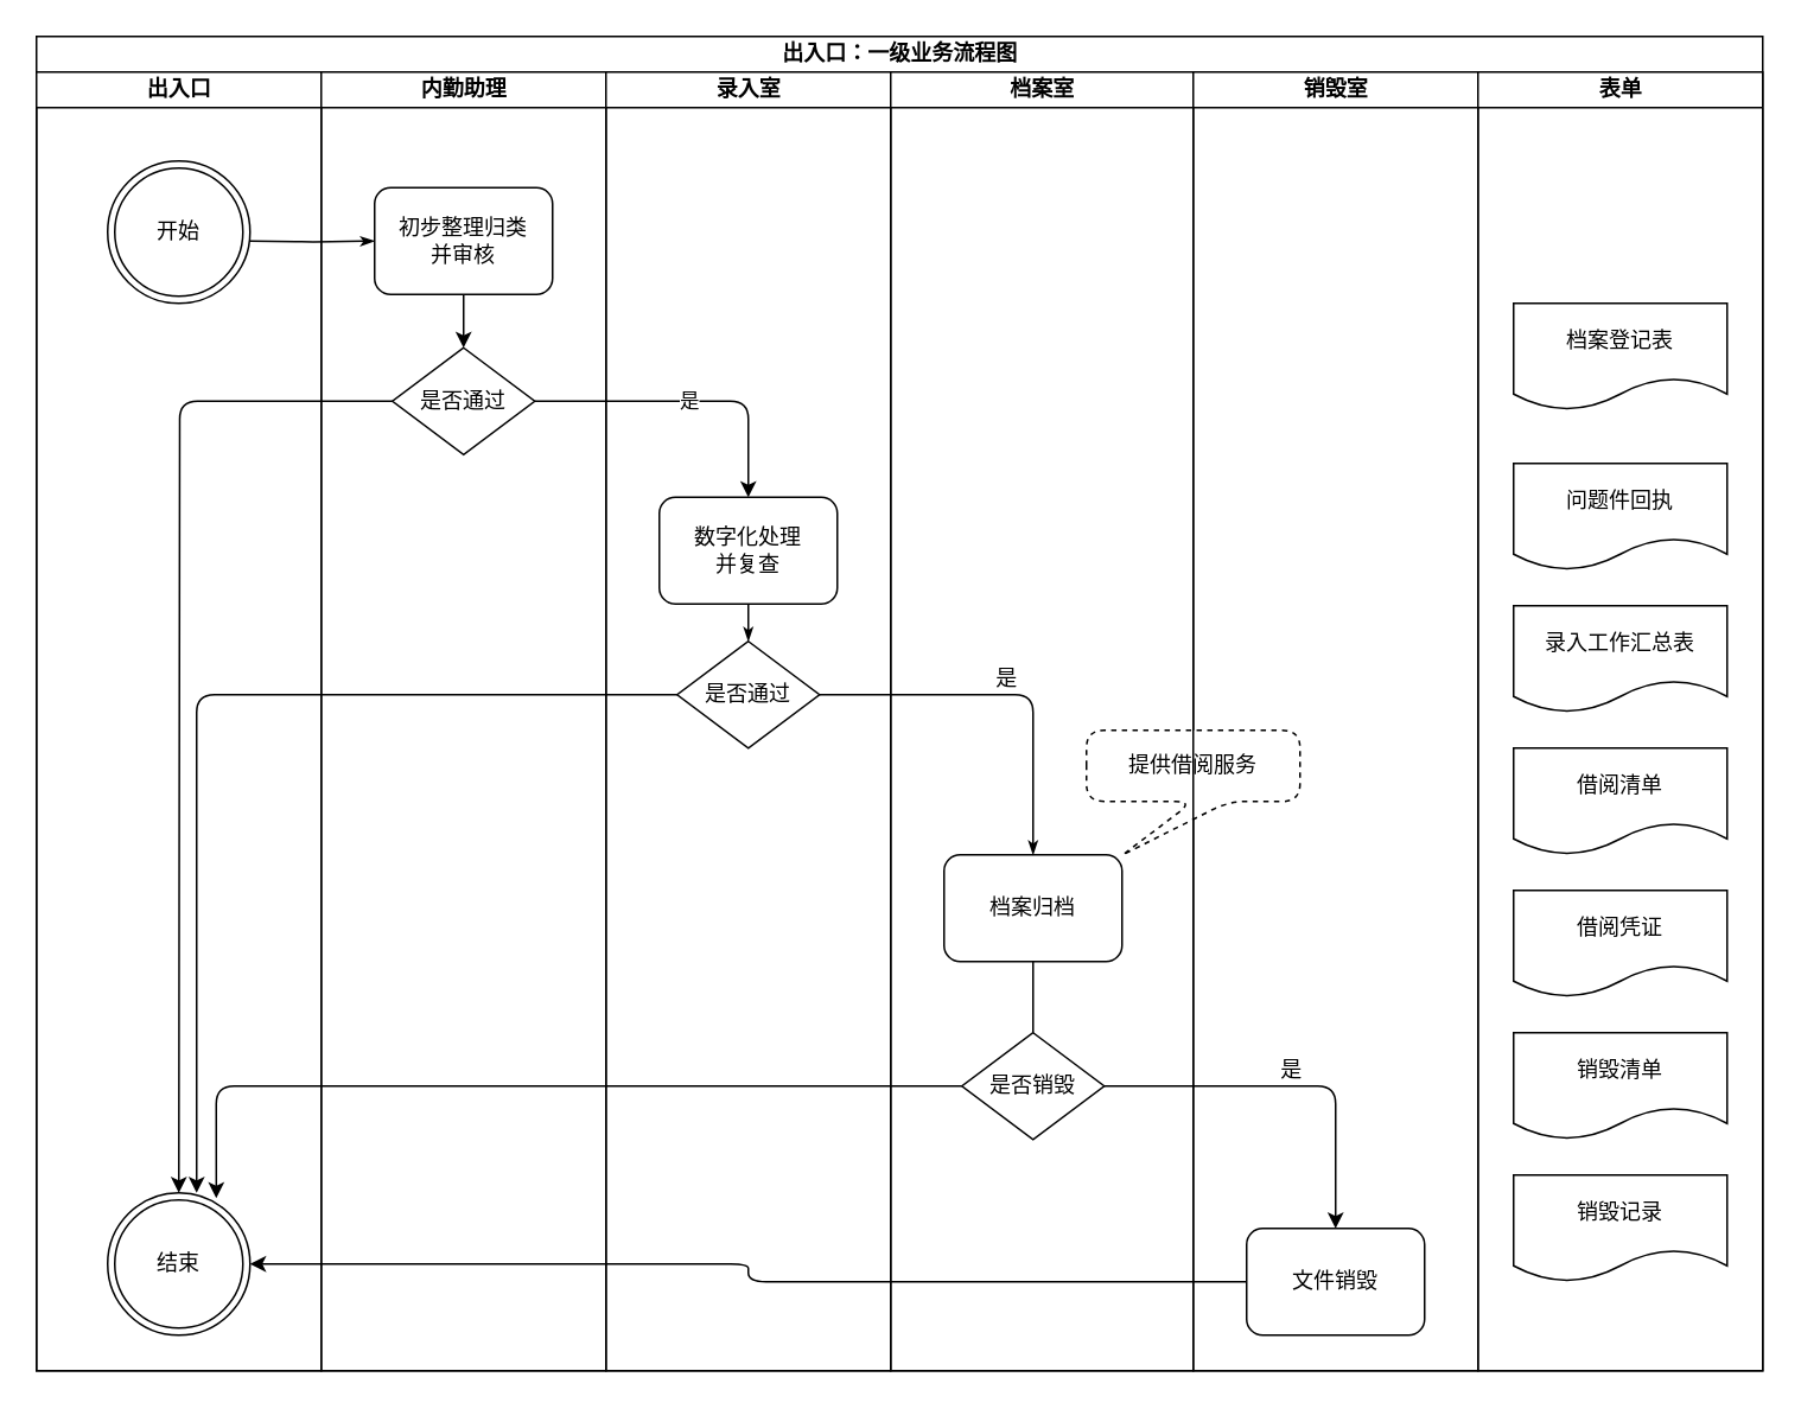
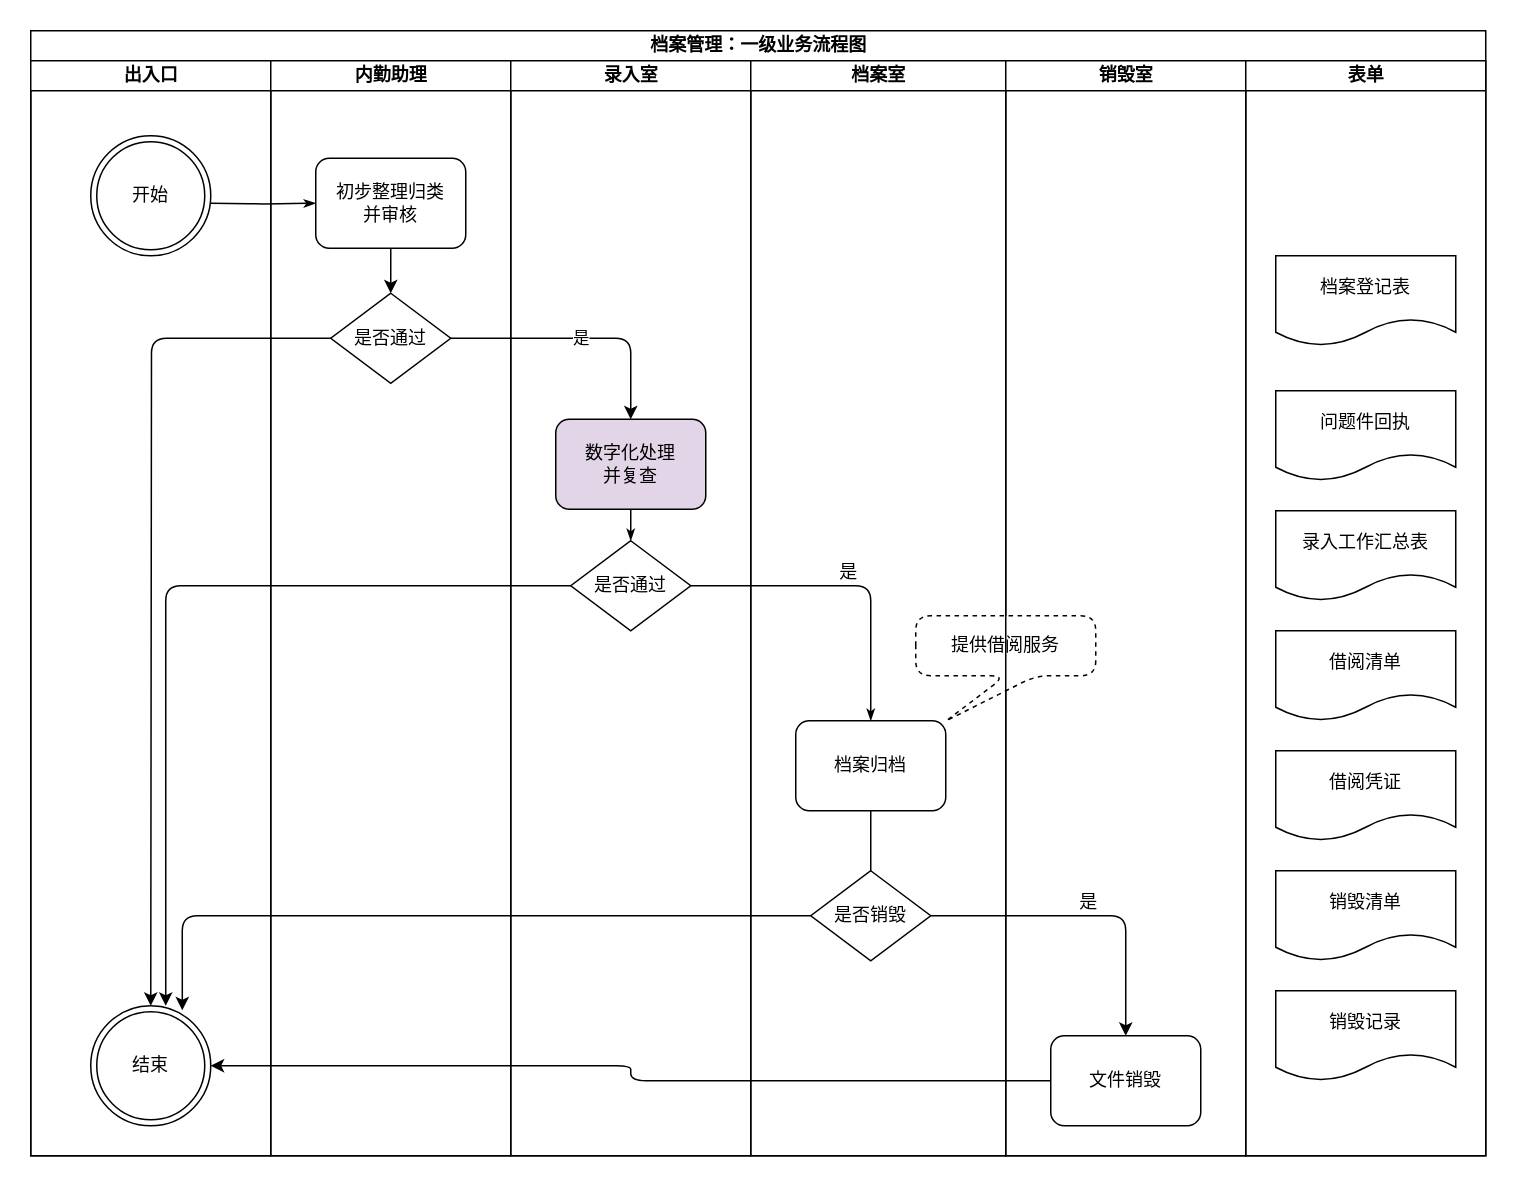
- <mxCell id="2" value="出入口：一级业务流程图" style="swimlane;html=1;childLayout=stackLayout;startSize=20;rounded=0;shadow=0;labelBackgroundColor=none;strokeWidth=1;fontFamily=Verdana;fontSize=12;align=center;verticalAlign=middle;" parent="1" vertex="1"><mxGeometry x="20" y="20" width="970" height="750" as="geometry" /></mxCell>
+ <mxCell id="2" value="档案管理：一级业务流程图" style="swimlane;html=1;childLayout=stackLayout;startSize=20;rounded=0;shadow=0;labelBackgroundColor=none;strokeWidth=1;fontFamily=Verdana;fontSize=12;align=center;verticalAlign=middle;" parent="1" vertex="1"><mxGeometry x="20" y="20" width="970" height="750" as="geometry" /></mxCell>
- <mxCell id="12" value="数字化处理&lt;br&gt;并复查" style="rounded=1;whiteSpace=wrap;html=1;shadow=0;labelBackgroundColor=none;strokeWidth=1;fontFamily=Verdana;fontSize=12;align=center;verticalAlign=middle;" parent="11" vertex="1"><mxGeometry x="30" y="239" width="100" height="60" as="geometry" /></mxCell>
+ <mxCell id="12" value="数字化处理&lt;br&gt;并复查" style="rounded=1;whiteSpace=wrap;html=1;shadow=0;labelBackgroundColor=none;strokeWidth=1;fontFamily=Verdana;fontSize=12;align=center;verticalAlign=middle;fillColor=#e1d5e7;" parent="11" vertex="1"><mxGeometry x="30" y="239" width="100" height="60" as="geometry" /></mxCell>
